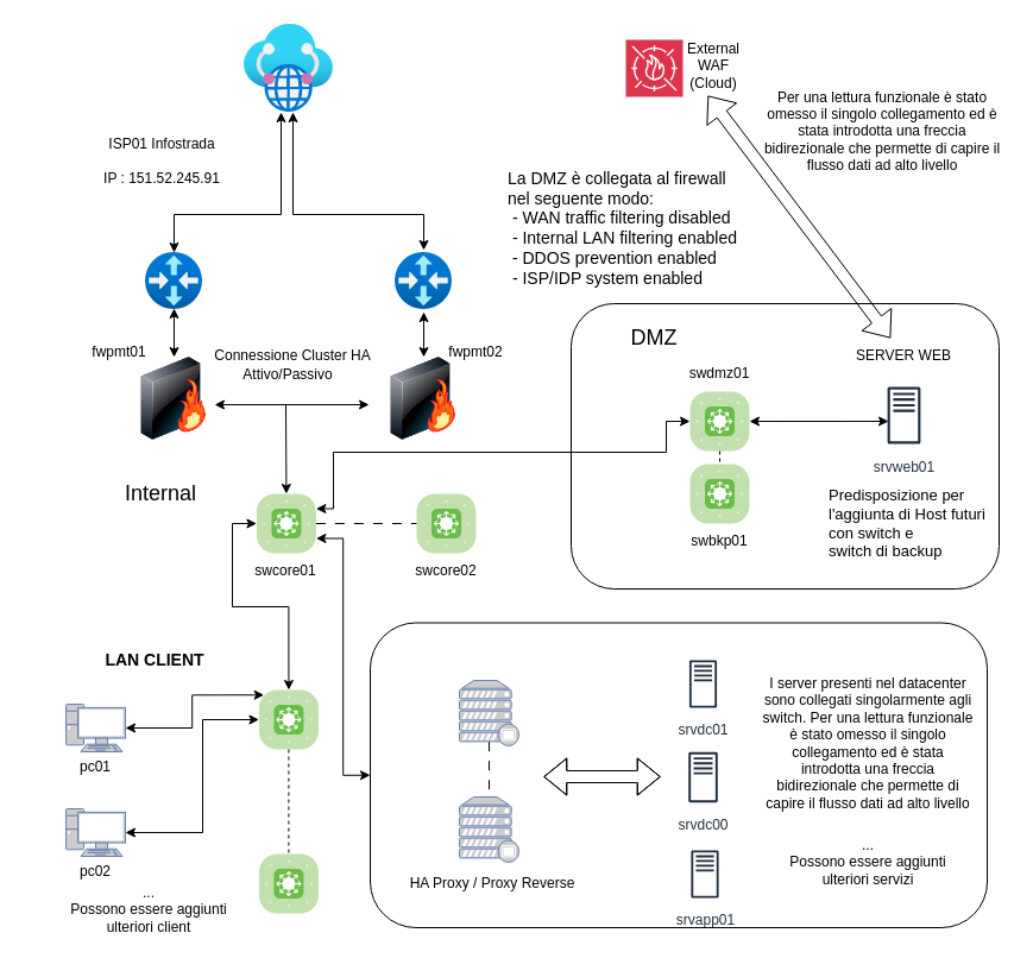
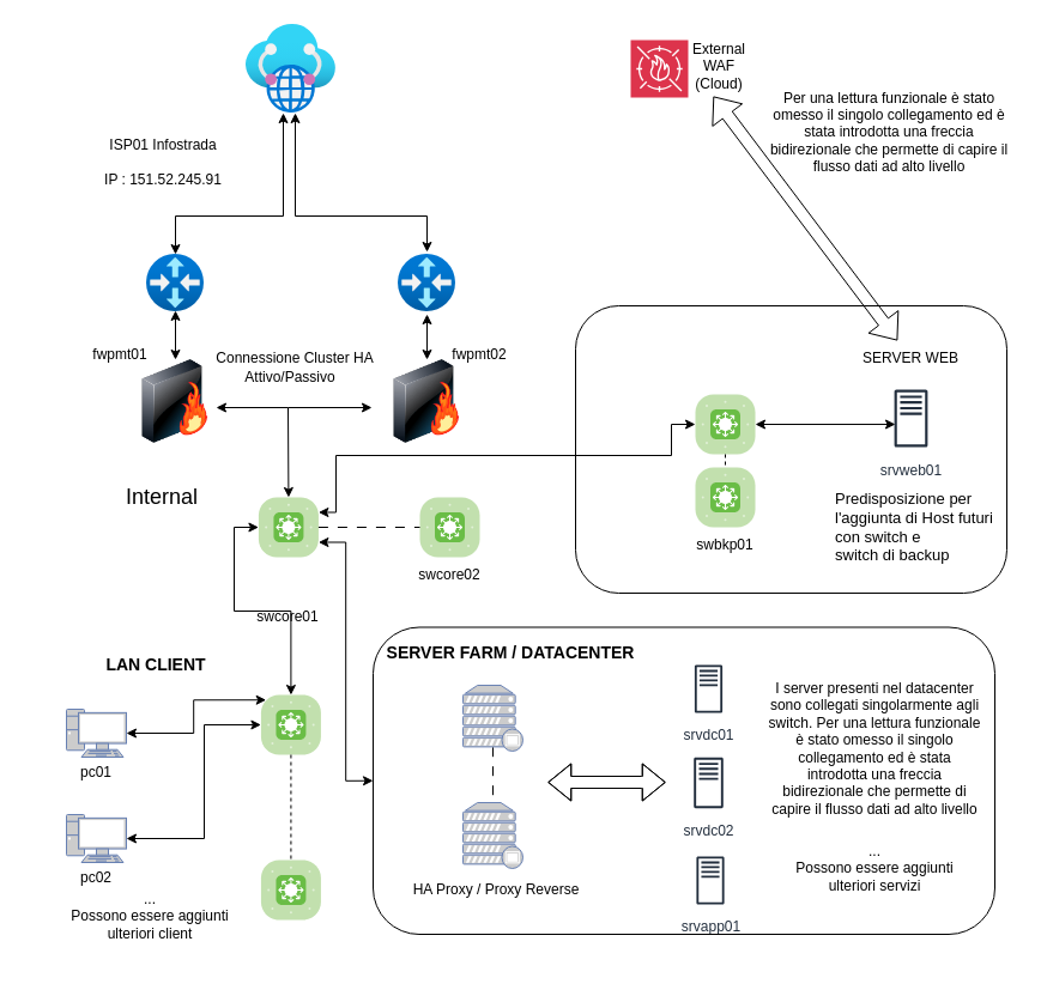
- <mxCell id="32" value="&lt;font style=&quot;font-size: 14px;&quot;&gt;La DMZ è collegata al firewall nel seguente modo:&lt;br&gt;&amp;nbsp;- WAN traffic filtering disabled&amp;nbsp;&lt;br&gt;&amp;nbsp;- Internal LAN filtering enabled&amp;nbsp;&lt;/font&gt;&lt;div style=&quot;font-size: 14px;&quot;&gt;&lt;font style=&quot;font-size: 14px;&quot;&gt;&amp;nbsp;- DDOS prevention enabled&lt;br&gt;&amp;nbsp;- ISP/IDP system enabled&lt;br&gt;&lt;/font&gt;&lt;br&gt;&lt;/div&gt;" style="text;html=1;align=left;verticalAlign=middle;whiteSpace=wrap;rounded=0;" parent="1" vertex="1"><mxGeometry x="425" y="150" width="205" height="100" as="geometry" /></mxCell>
- <mxCell id="27" value="&lt;font style=&quot;font-size: 18px;&quot;&gt;DMZ&lt;/font&gt;" style="text;html=1;align=center;verticalAlign=middle;whiteSpace=wrap;rounded=0;" parent="1" vertex="1"><mxGeometry x="520" y="269" width="60" height="30" as="geometry" /></mxCell>
- <mxCell id="19" value="swdmz01" style="text;html=1;align=center;verticalAlign=middle;whiteSpace=wrap;rounded=0;" parent="1" vertex="1"><mxGeometry x="560" y="299" width="90" height="30" as="geometry" /></mxCell>
- <mxCell id="40" value="swcore01" style="text;html=1;align=center;verticalAlign=middle;whiteSpace=wrap;rounded=0;" parent="1" vertex="1"><mxGeometry x="210.42" y="465" width="60" height="30" as="geometry" /></mxCell>
+ <mxCell id="40" value="swcore01" style="text;html=1;align=center;verticalAlign=middle;whiteSpace=wrap;rounded=0;" parent="1" vertex="1"><mxGeometry x="210.42" y="500" width="60" height="30" as="geometry" /></mxCell>
+ <mxCell id="28" value="&lt;font style=&quot;font-size: 14px;&quot;&gt;&lt;b&gt;SERVER FARM / DATACENTER&lt;/b&gt;&lt;/font&gt;" style="text;html=1;align=center;verticalAlign=middle;whiteSpace=wrap;rounded=0;" parent="1" vertex="1"><mxGeometry x="316" y="530" width="220" height="30" as="geometry" /></mxCell>
- <mxCell id="56" value="srvdc00" style="sketch=0;outlineConnect=0;fontColor=#232F3E;gradientColor=none;strokeColor=#232F3E;fillColor=#ffffff;dashed=0;verticalLabelPosition=bottom;verticalAlign=top;align=center;html=1;fontSize=12;fontStyle=0;aspect=fixed;shape=mxgraph.aws4.resourceIcon;resIcon=mxgraph.aws4.traditional_server;" parent="1" vertex="1"><mxGeometry x="564.5" y="627" width="53" height="53" as="geometry" /></mxCell>
+ <mxCell id="56" value="srvdc02" style="sketch=0;outlineConnect=0;fontColor=#232F3E;gradientColor=none;strokeColor=#232F3E;fillColor=#ffffff;dashed=0;verticalLabelPosition=bottom;verticalAlign=top;align=center;html=1;fontSize=12;fontStyle=0;aspect=fixed;shape=mxgraph.aws4.resourceIcon;resIcon=mxgraph.aws4.traditional_server;" parent="1" vertex="1"><mxGeometry x="564.5" y="627" width="53" height="53" as="geometry" /></mxCell>
